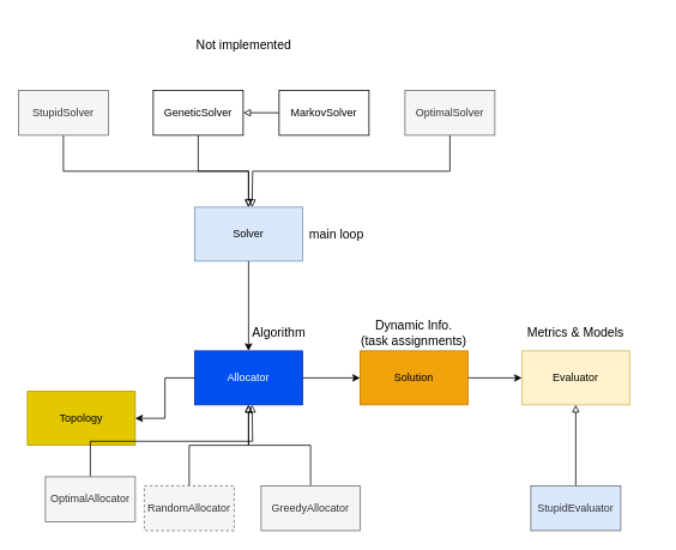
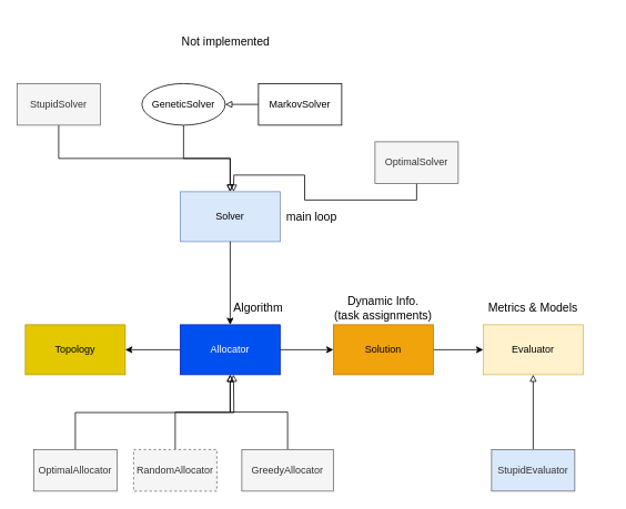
- <mxCell id="18" value="GeneticSolver" style="rounded=0;whiteSpace=wrap;html=1;" parent="1" vertex="1"><mxGeometry x="170" y="100" width="100" height="50" as="geometry" /></mxCell>
+ <mxCell id="18" value="GeneticSolver" style="ellipse;whiteSpace=wrap;html=1;" parent="1" vertex="1"><mxGeometry x="170" y="100" width="100" height="50" as="geometry" /></mxCell>
- <mxCell id="27" value="OptimalSolver" style="rounded=0;whiteSpace=wrap;html=1;fillColor=#f5f5f5;strokeColor=#666666;fontColor=#333333;" vertex="1" parent="1"><mxGeometry x="450" y="100" width="100" height="50" as="geometry" /></mxCell>
+ <mxCell id="27" value="OptimalSolver" style="rounded=0;whiteSpace=wrap;html=1;fillColor=#f5f5f5;strokeColor=#666666;fontColor=#333333;" vertex="1" parent="1"><mxGeometry x="450" y="170" width="100" height="50" as="geometry" /></mxCell>
- <mxCell id="2" value="Topology" style="rounded=0;whiteSpace=wrap;html=1;fillColor=#e3c800;strokeColor=#B09500;fontColor=#000000;" parent="1" vertex="1"><mxGeometry x="30" y="435" width="120" height="60" as="geometry" /></mxCell>
+ <mxCell id="2" value="Topology" style="rounded=0;whiteSpace=wrap;html=1;fillColor=#e3c800;strokeColor=#B09500;fontColor=#000000;" parent="1" vertex="1"><mxGeometry x="30" y="390" width="120" height="60" as="geometry" /></mxCell>
- <mxCell id="30" value="OptimalAllocator" style="rounded=0;whiteSpace=wrap;html=1;fillColor=#f5f5f5;strokeColor=#666666;fontColor=#333333;" vertex="1" parent="1"><mxGeometry x="50" y="530" width="100" height="50" as="geometry" /></mxCell>
+ <mxCell id="30" value="OptimalAllocator" style="rounded=0;whiteSpace=wrap;html=1;fillColor=#f5f5f5;strokeColor=#666666;fontColor=#333333;" vertex="1" parent="1"><mxGeometry x="40" y="540" width="100" height="50" as="geometry" /></mxCell>
